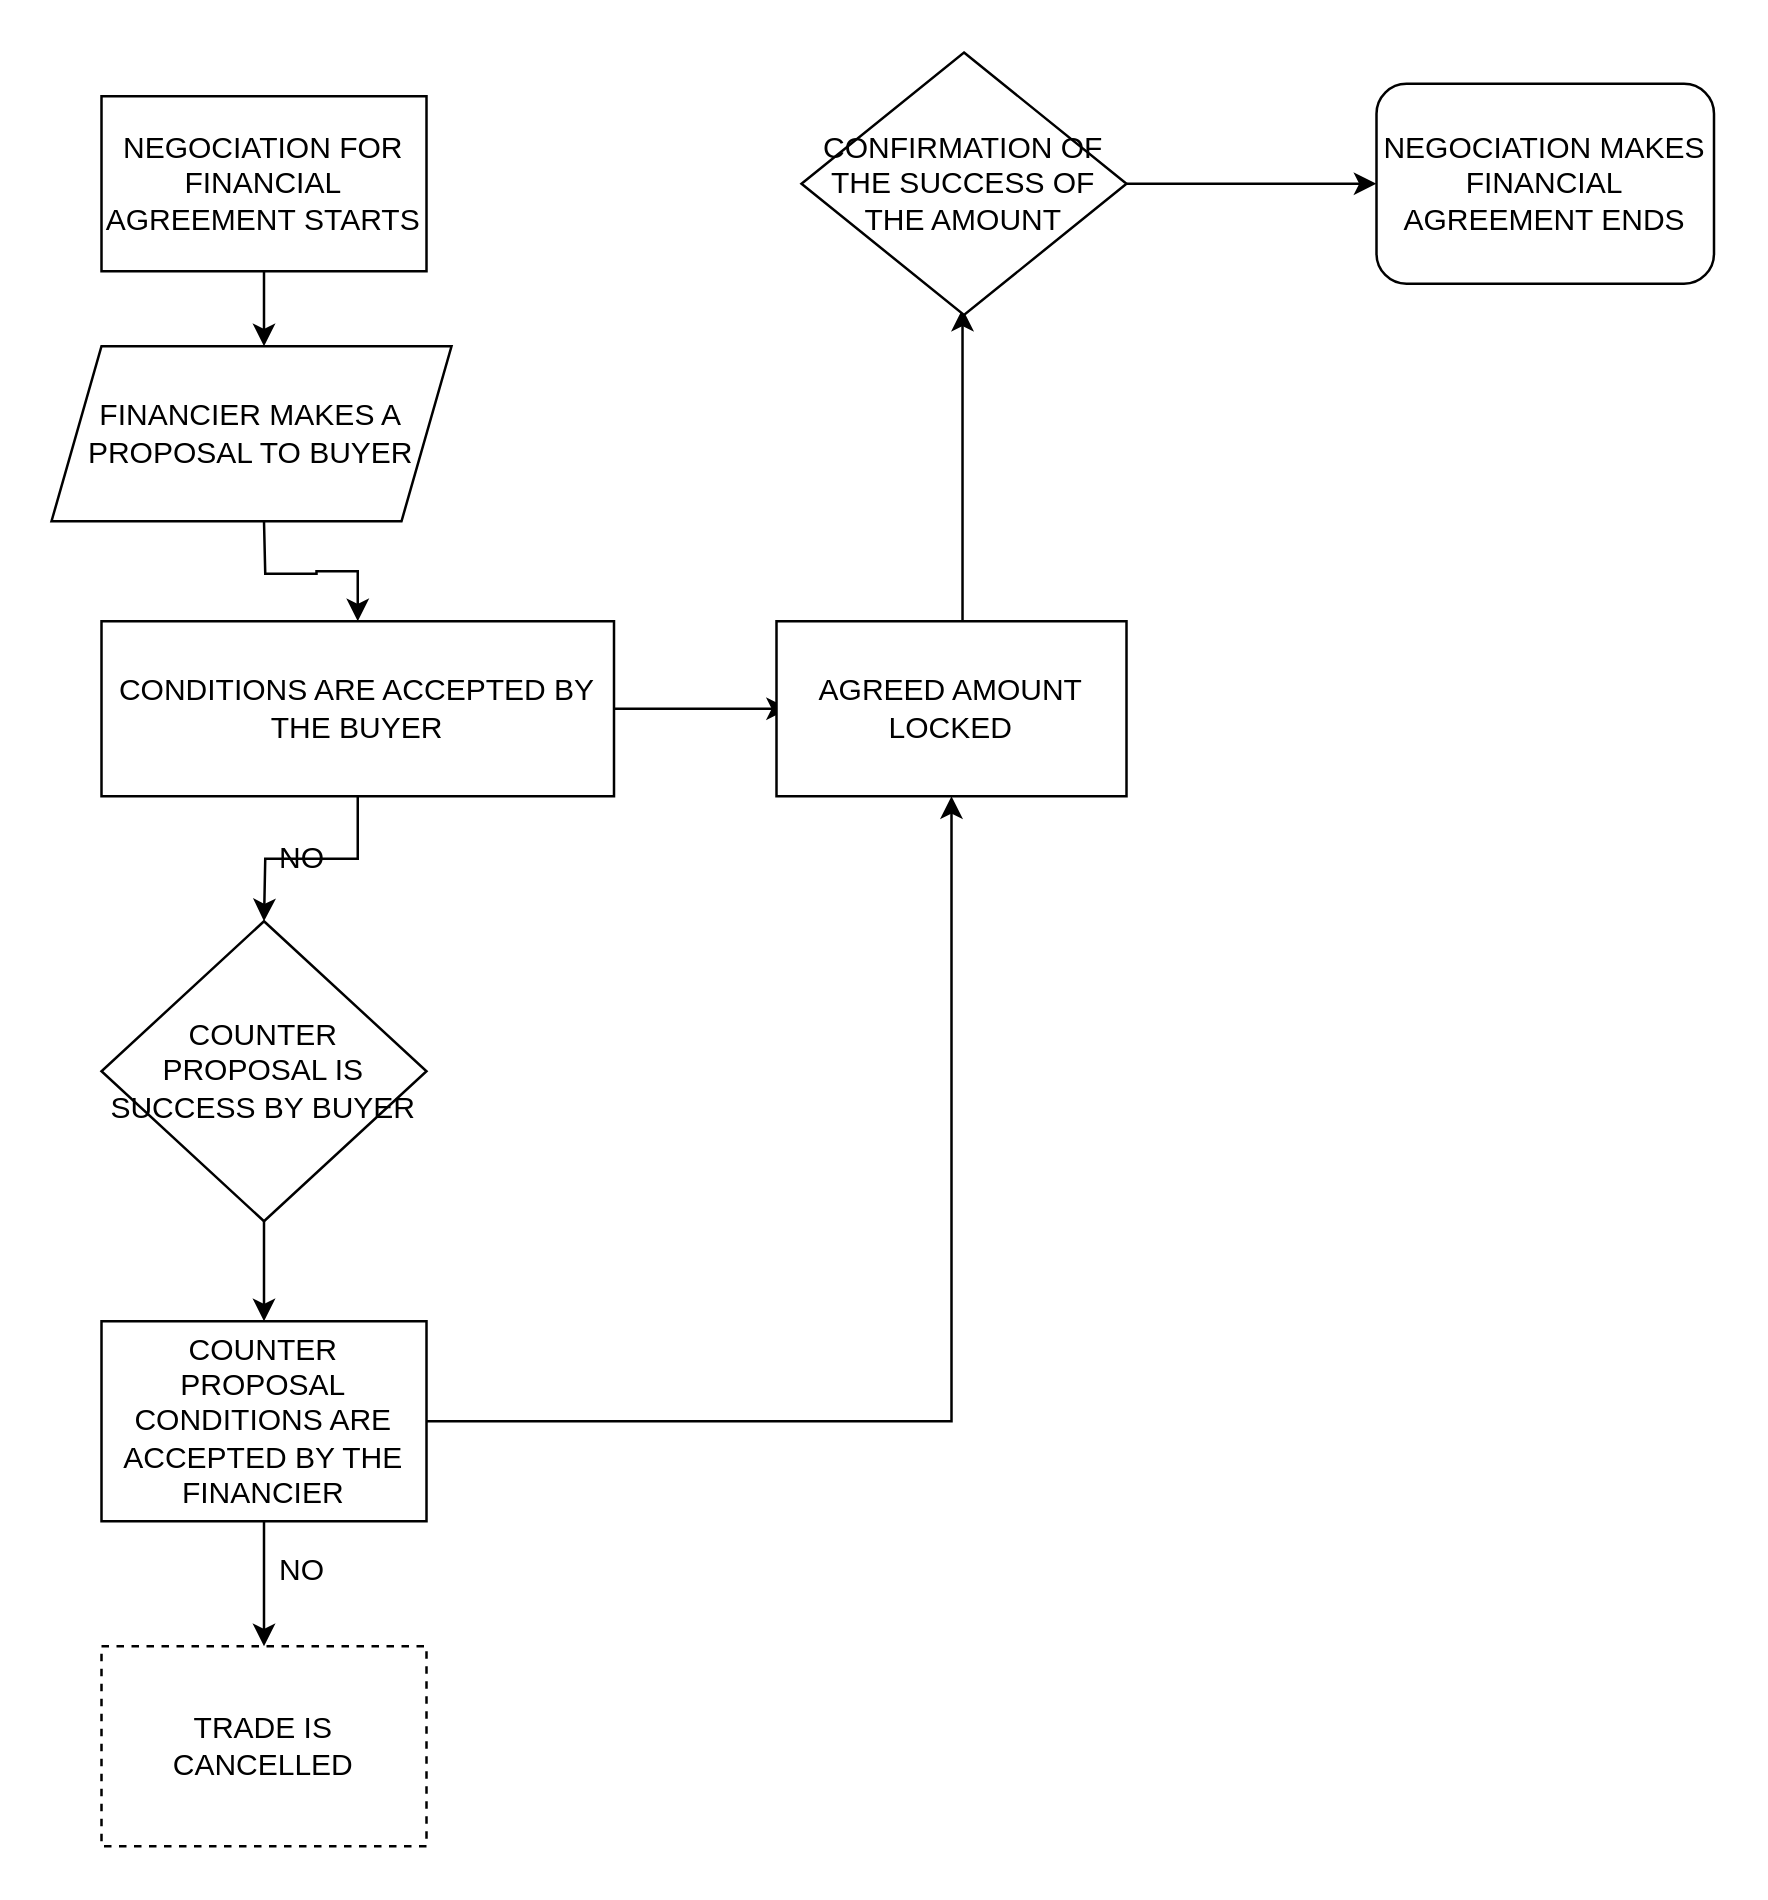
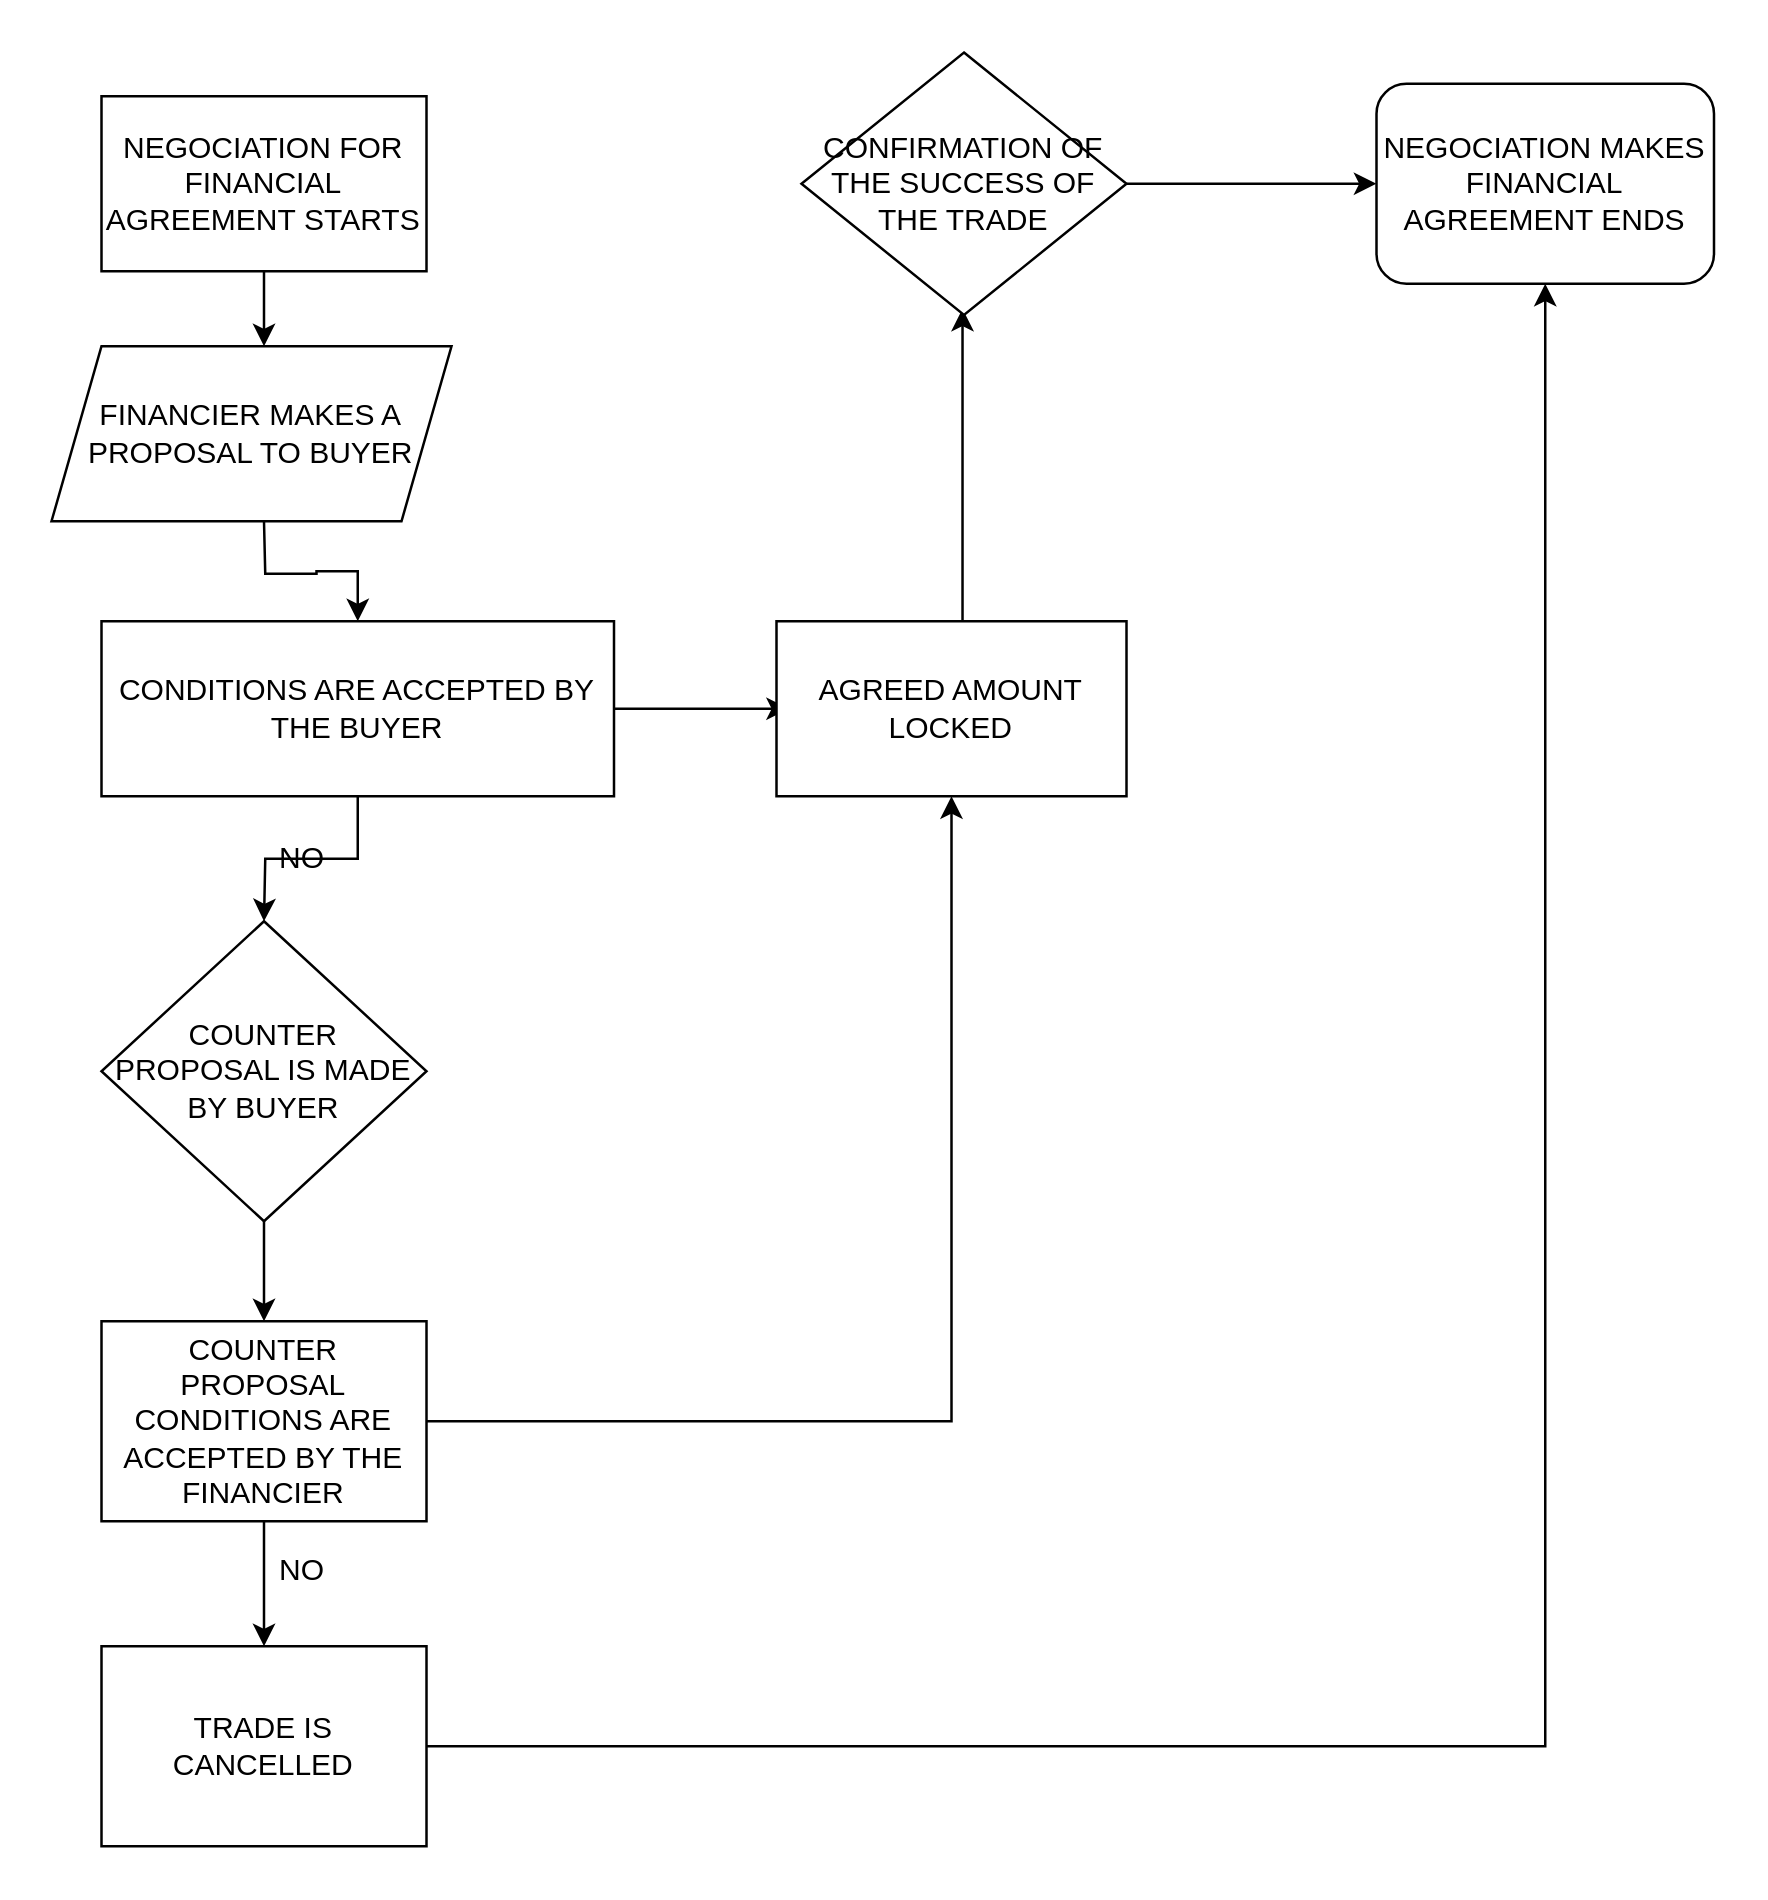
- <mxCell id="20" value="CONFIRMATION OF THE SUCCESS OF THE AMOUNT" style="rhombus;whiteSpace=wrap;html=1;" vertex="1" parent="1"><mxGeometry x="320" y="20.5" width="130" height="105" as="geometry" /></mxCell>
+ <mxCell id="20" value="CONFIRMATION OF THE SUCCESS OF THE TRADE" style="rhombus;whiteSpace=wrap;html=1;" vertex="1" parent="1"><mxGeometry x="320" y="20.5" width="130" height="105" as="geometry" /></mxCell>
- <mxCell id="13" value="COUNTER PROPOSAL IS SUCCESS BY BUYER" style="rhombus;whiteSpace=wrap;html=1;" vertex="1" parent="1"><mxGeometry x="40" y="368" width="130" height="120" as="geometry" /></mxCell>
+ <mxCell id="13" value="COUNTER PROPOSAL IS MADE BY BUYER" style="rhombus;whiteSpace=wrap;html=1;" vertex="1" parent="1"><mxGeometry x="40" y="368" width="130" height="120" as="geometry" /></mxCell>
+ <mxCell id="21" style="edgeStyle=orthogonalEdgeStyle;rounded=0;orthogonalLoop=1;jettySize=auto;html=1;entryX=0.5;entryY=1;entryDx=0;entryDy=0;" edge="1" parent="1" source="22" target="18"><mxGeometry relative="1" as="geometry" /></mxCell>
- <mxCell id="22" value="TRADE IS CANCELLED" style="rounded=0;whiteSpace=wrap;html=1;dashed=1;" vertex="1" parent="1"><mxGeometry x="40" y="658" width="130" height="80" as="geometry" /></mxCell>
+ <mxCell id="22" value="TRADE IS CANCELLED" style="rounded=0;whiteSpace=wrap;html=1;" vertex="1" parent="1"><mxGeometry x="40" y="658" width="130" height="80" as="geometry" /></mxCell>
